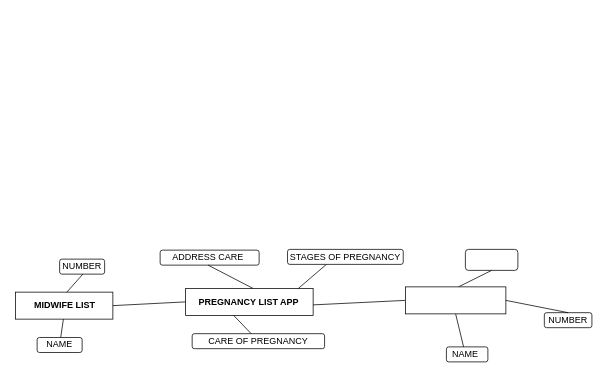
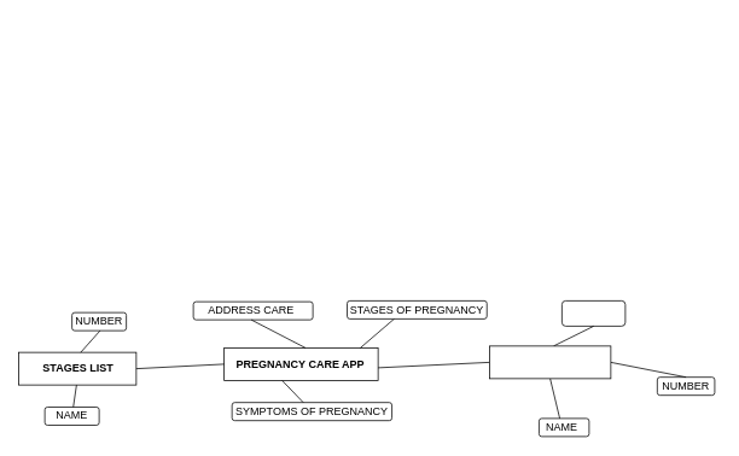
- <mxCell id="16" value="PREGNANCY LIST APP" style="text;html=1;strokeColor=none;fillColor=none;align=center;verticalAlign=middle;whiteSpace=wrap;rounded=0;fontStyle=1;fontSize=12;" vertex="1" parent="1"><mxGeometry x="257" y="392" width="149" height="20" as="geometry" /></mxCell>
+ <mxCell id="16" value="PREGNANCY CARE APP" style="text;html=1;strokeColor=none;fillColor=none;align=center;verticalAlign=middle;whiteSpace=wrap;rounded=0;fontStyle=1;fontSize=12;" vertex="1" parent="1"><mxGeometry x="257" y="392" width="149" height="20" as="geometry" /></mxCell>
- <mxCell id="6" value="MIDWIFE LIST" style="text;html=1;strokeColor=none;fillColor=none;align=center;verticalAlign=middle;whiteSpace=wrap;rounded=0;fontStyle=1;fontSize=12;" vertex="1" parent="1"><mxGeometry x="41" y="396" width="90" height="20" as="geometry" /></mxCell>
+ <mxCell id="6" value="STAGES LIST" style="text;html=1;strokeColor=none;fillColor=none;align=center;verticalAlign=middle;whiteSpace=wrap;rounded=0;fontStyle=1;fontSize=12;" vertex="1" parent="1"><mxGeometry x="41" y="396" width="90" height="20" as="geometry" /></mxCell>
- <mxCell id="23" value="CARE OF PREGNANCY" style="text;html=1;strokeColor=none;fillColor=none;align=center;verticalAlign=middle;whiteSpace=wrap;rounded=0;fontSize=12;" vertex="1" parent="21"><mxGeometry width="206.0" height="20" as="geometry" /></mxCell>
+ <mxCell id="23" value="SYMPTOMS OF PREGNANCY" style="text;html=1;strokeColor=none;fillColor=none;align=center;verticalAlign=middle;whiteSpace=wrap;rounded=0;fontSize=12;" vertex="1" parent="21"><mxGeometry width="206.0" height="20" as="geometry" /></mxCell>
